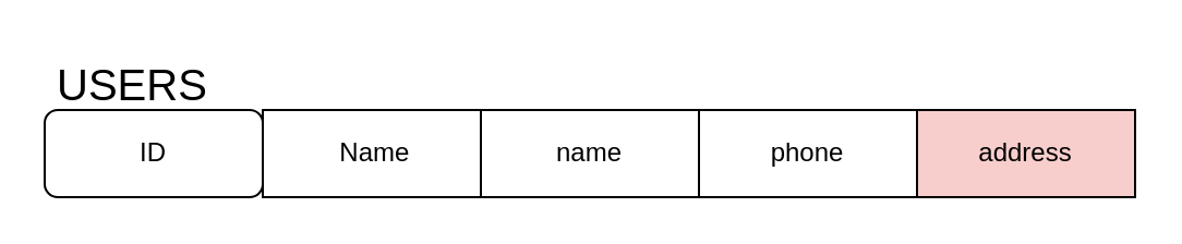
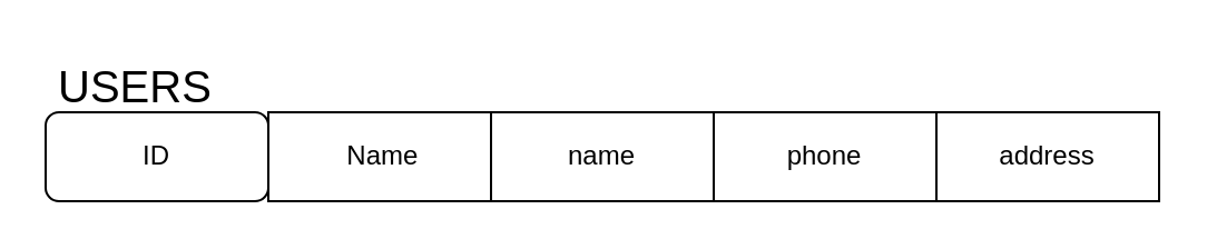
- <mxCell id="7" value="address" style="whiteSpace=wrap;html=1;align=center;fillColor=#f8cecc;" vertex="1" parent="1"><mxGeometry x="420" y="50" width="100" height="40" as="geometry" /></mxCell>
+ <mxCell id="7" value="address" style="whiteSpace=wrap;html=1;align=center;" vertex="1" parent="1"><mxGeometry x="420" y="50" width="100" height="40" as="geometry" /></mxCell>
